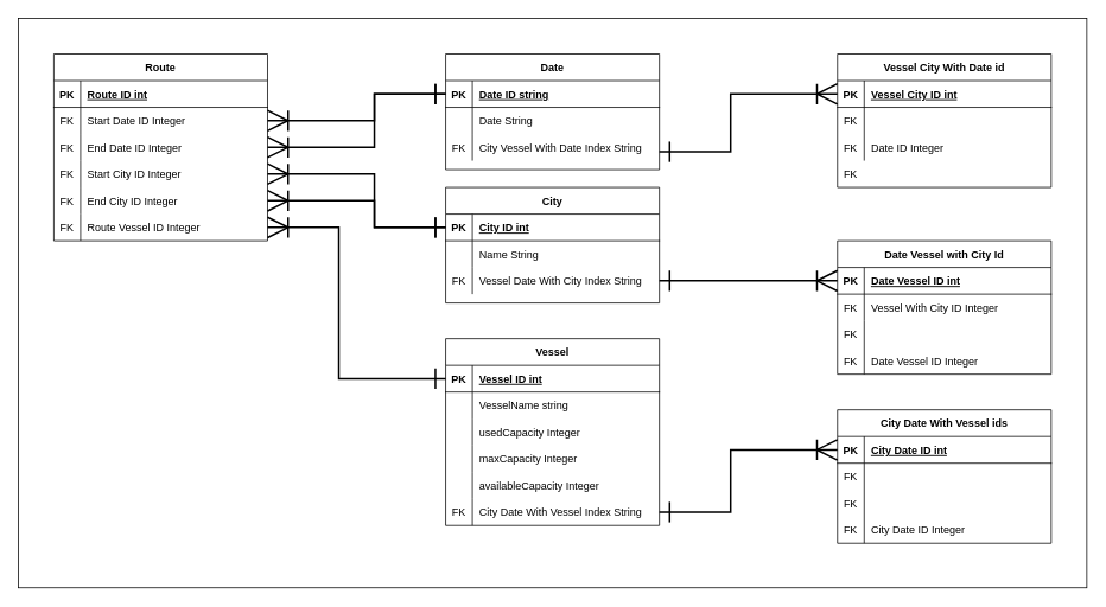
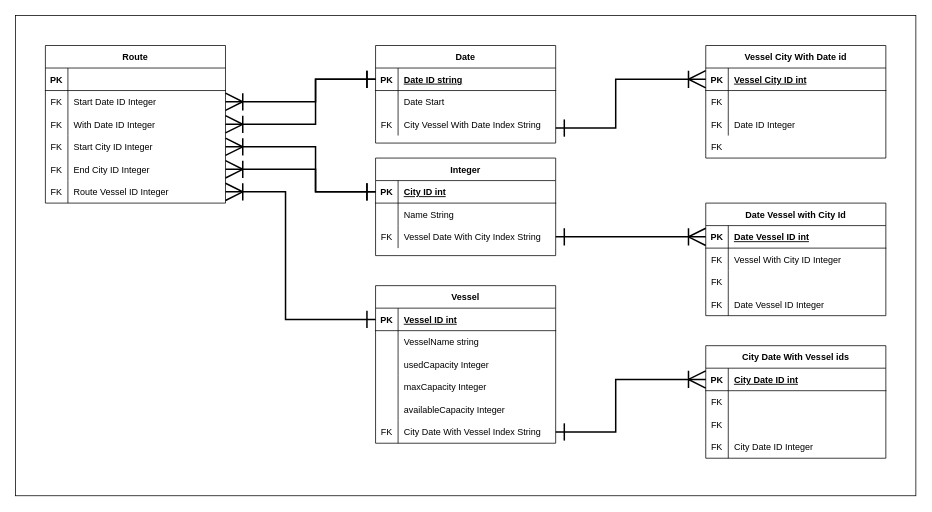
- <mxCell id="26" value="Route ID int" style="shape=partialRectangle;overflow=hidden;connectable=0;fillColor=none;top=0;left=0;bottom=0;right=0;align=left;spacingLeft=6;fontStyle=5;" vertex="1" parent="24"><mxGeometry x="30" width="210" height="30" as="geometry"><mxRectangle width="210" height="30" as="alternateBounds" /></mxGeometry></mxCell>
- <mxCell id="9" value="Date String" style="shape=partialRectangle;overflow=hidden;connectable=0;fillColor=none;top=0;left=0;bottom=0;right=0;align=left;spacingLeft=6;" parent="7" vertex="1"><mxGeometry x="30" width="210" height="30" as="geometry"><mxRectangle width="210" height="30" as="alternateBounds" /></mxGeometry></mxCell>
+ <mxCell id="9" value="Date Start" style="shape=partialRectangle;overflow=hidden;connectable=0;fillColor=none;top=0;left=0;bottom=0;right=0;align=left;spacingLeft=6;" parent="7" vertex="1"><mxGeometry x="30" width="210" height="30" as="geometry"><mxRectangle width="210" height="30" as="alternateBounds" /></mxGeometry></mxCell>
- <mxCell id="32" value="End Date ID Integer" style="shape=partialRectangle;overflow=hidden;connectable=0;fillColor=none;top=0;left=0;bottom=0;right=0;align=left;spacingLeft=6;" vertex="1" parent="30"><mxGeometry x="30" width="210" height="30" as="geometry"><mxRectangle width="210" height="30" as="alternateBounds" /></mxGeometry></mxCell>
+ <mxCell id="32" value="With Date ID Integer" style="shape=partialRectangle;overflow=hidden;connectable=0;fillColor=none;top=0;left=0;bottom=0;right=0;align=left;spacingLeft=6;" vertex="1" parent="30"><mxGeometry x="30" width="210" height="30" as="geometry"><mxRectangle width="210" height="30" as="alternateBounds" /></mxGeometry></mxCell>
- <mxCell id="13" value="City" style="shape=table;startSize=30;container=1;collapsible=1;childLayout=tableLayout;fixedRows=1;rowLines=0;fontStyle=1;align=center;resizeLast=1;" vertex="1" parent="1"><mxGeometry x="500" y="210" width="240" height="130" as="geometry" /></mxCell>
+ <mxCell id="13" value="Integer" style="shape=table;startSize=30;container=1;collapsible=1;childLayout=tableLayout;fixedRows=1;rowLines=0;fontStyle=1;align=center;resizeLast=1;" vertex="1" parent="1"><mxGeometry x="500" y="210" width="240" height="130" as="geometry" /></mxCell>
